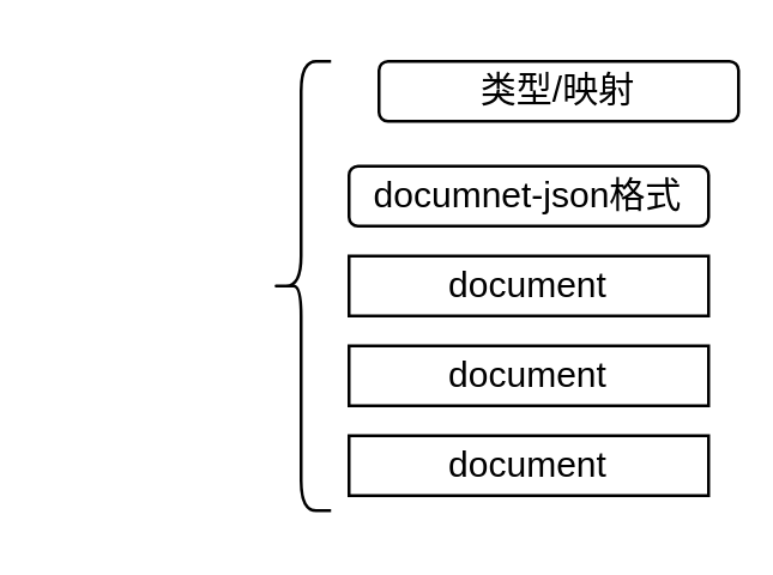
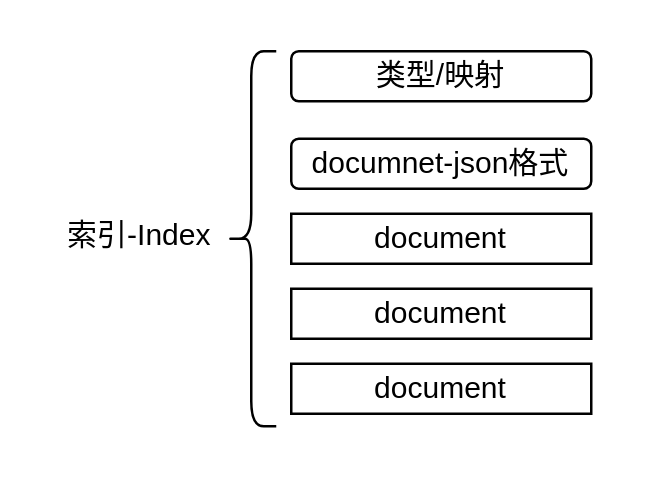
- <mxCell id="8" value="类型/映射" style="rounded=1;whiteSpace=wrap;html=1;" vertex="1" parent="1"><mxGeometry x="126" y="20" width="120" height="20" as="geometry" /></mxCell>
+ <mxCell id="8" value="类型/映射" style="rounded=1;whiteSpace=wrap;html=1;" vertex="1" parent="1"><mxGeometry x="116" y="20" width="120" height="20" as="geometry" /></mxCell>
+ <mxCell id="3" value="索引-Index" style="text;html=1;align=center;verticalAlign=middle;resizable=0;points=[];autosize=1;strokeColor=none;fillColor=none;" vertex="1" parent="1"><mxGeometry x="20" y="84" width="70" height="20" as="geometry" /></mxCell>
